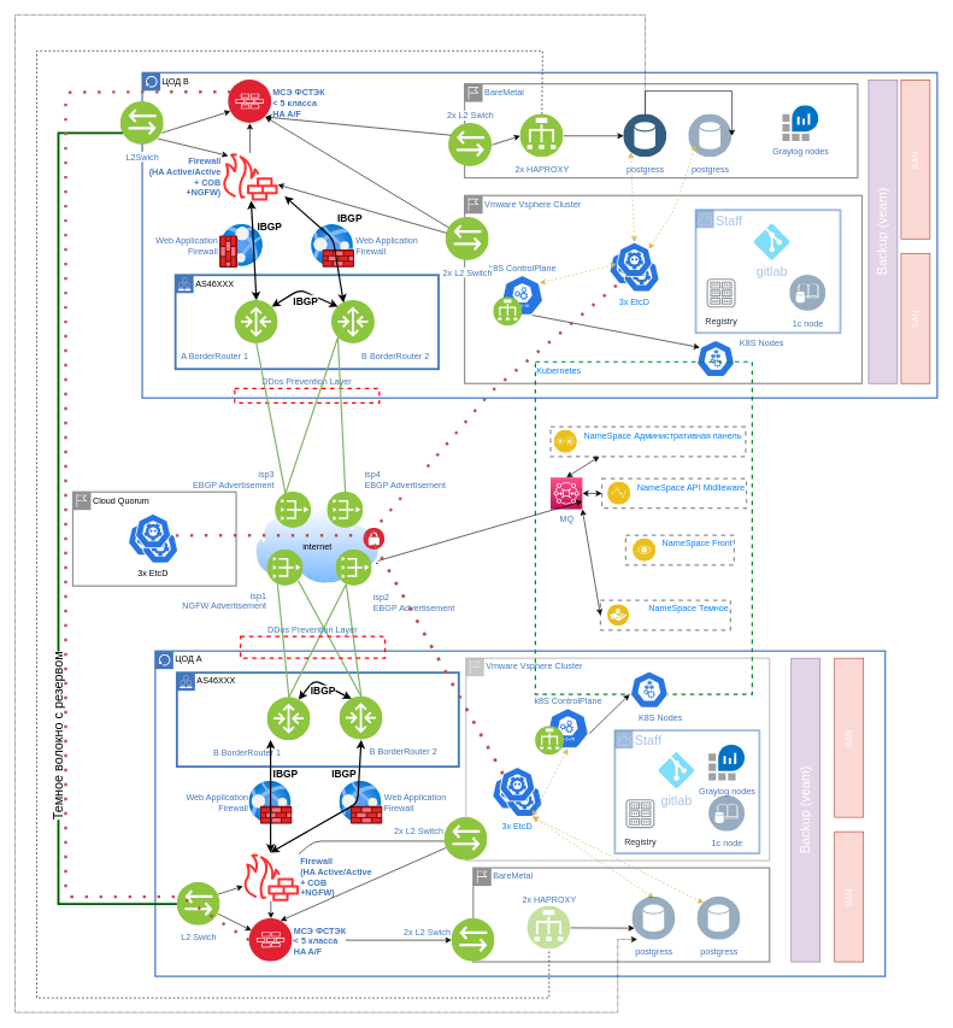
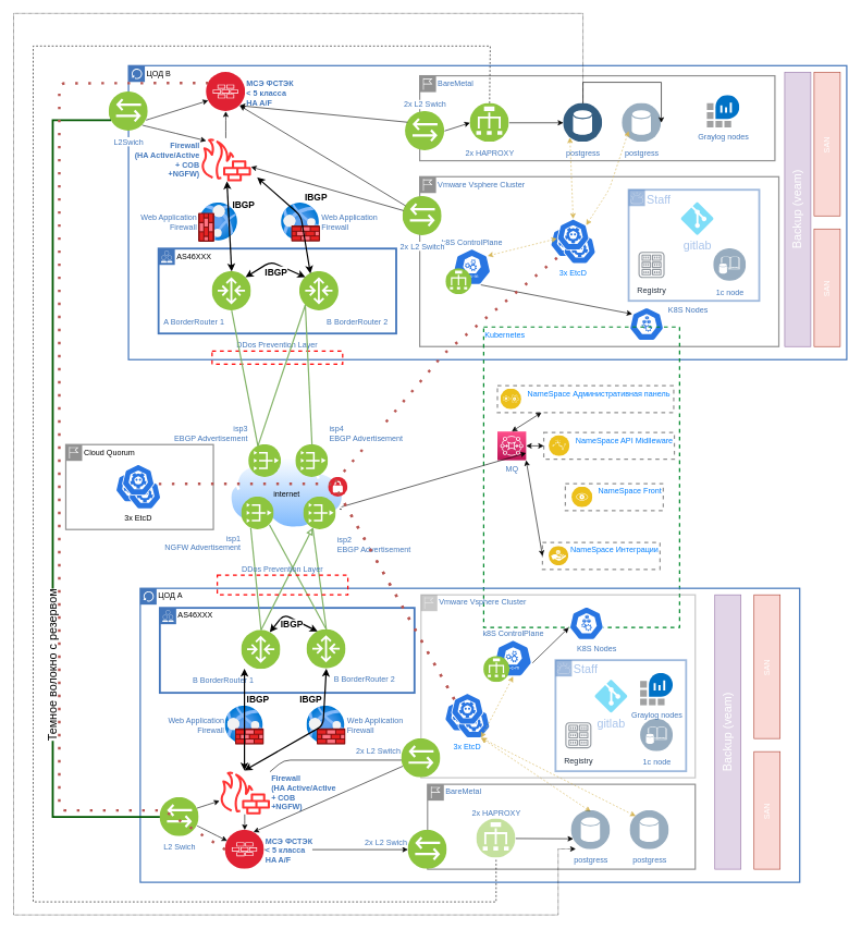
- <mxCell id="126" value="" style="html=1;labelBackgroundColor=#ffffff;jettySize=auto;orthogonalLoop=1;strokeWidth=2;fontSize=14;endArrow=none;endFill=0;rounded=1;entryX=0.25;entryY=1;entryDx=0;entryDy=0;exitX=0.5;exitY=0;exitDx=0;exitDy=0;fillColor=#d5e8d4;strokeColor=#82b366;" parent="1" source="76" target="124" edge="1"><mxGeometry width="60" height="60" relative="1" as="geometry"><mxPoint x="250" y="830" as="sourcePoint" /><mxPoint x="310" y="770" as="targetPoint" /></mxGeometry></mxCell>
+ <mxCell id="126" value="" style="html=1;labelBackgroundColor=#ffffff;jettySize=auto;orthogonalLoop=1;strokeWidth=2;fontSize=14;endArrow=block;endFill=0;rounded=1;entryX=0.25;entryY=1;entryDx=0;entryDy=0;exitX=0.5;exitY=0;exitDx=0;exitDy=0;fillColor=#d5e8d4;strokeColor=#82b366;" parent="1" source="76" target="124" edge="1"><mxGeometry width="60" height="60" relative="1" as="geometry"><mxPoint x="250" y="830" as="sourcePoint" /><mxPoint x="310" y="770" as="targetPoint" /></mxGeometry></mxCell>
- <mxCell id="30" value="NameSpace Темное" style="fontStyle=0;verticalAlign=top;align=right;spacingTop=-2;fillColor=none;rounded=0;whiteSpace=wrap;html=1;strokeColor=#919191;strokeWidth=2;dashed=1;container=1;collapsible=0;expand=0;recursiveResize=0;labelBackgroundColor=none;labelBorderColor=none;fontSize=12;fontColor=#007FFF;" parent="23" vertex="1"><mxGeometry x="90" y="330" width="180" height="41" as="geometry" /></mxCell>
+ <mxCell id="30" value="NameSpace Интеграции" style="fontStyle=0;verticalAlign=top;align=right;spacingTop=-2;fillColor=none;rounded=0;whiteSpace=wrap;html=1;strokeColor=#919191;strokeWidth=2;dashed=1;container=1;collapsible=0;expand=0;recursiveResize=0;labelBackgroundColor=none;labelBorderColor=none;fontSize=12;fontColor=#007FFF;" parent="23" vertex="1"><mxGeometry x="90" y="330" width="180" height="41" as="geometry" /></mxCell>
